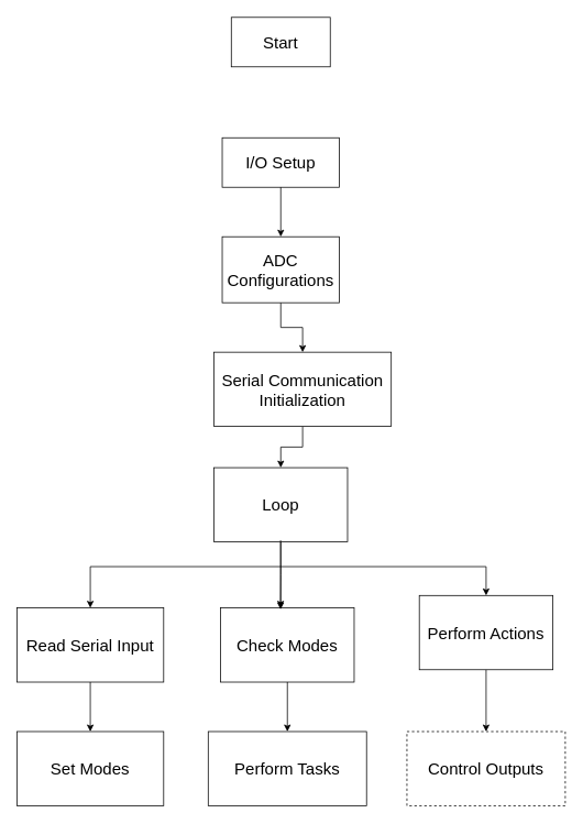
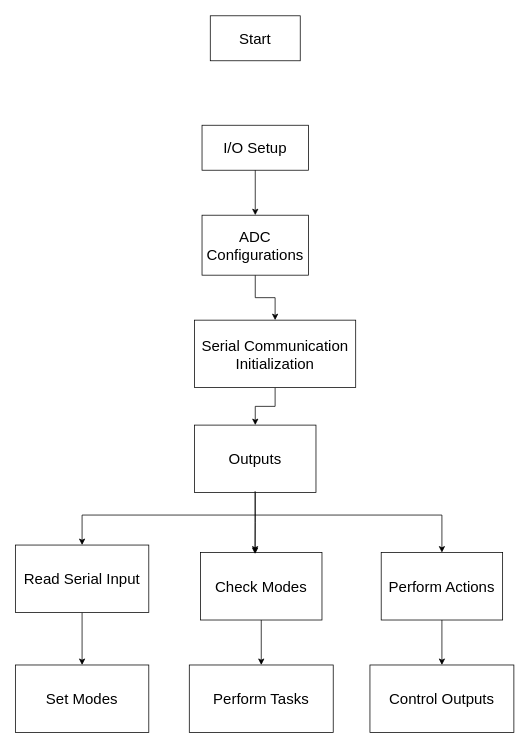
- <mxCell id="9" value="&lt;font style=&quot;font-size: 20px;&quot;&gt;Loop&lt;br&gt;&lt;/font&gt;" style="rounded=0;whiteSpace=wrap;html=1;" vertex="1" parent="1"><mxGeometry x="259" y="566" width="162" height="90" as="geometry" /></mxCell>
+ <mxCell id="9" value="&lt;font style=&quot;font-size: 20px;&quot;&gt;Outputs&lt;br&gt;&lt;/font&gt;" style="rounded=0;whiteSpace=wrap;html=1;" vertex="1" parent="1"><mxGeometry x="259" y="566" width="162" height="90" as="geometry" /></mxCell>
- <mxCell id="15" value="&lt;font style=&quot;font-size: 20px;&quot;&gt;Perform Actions&lt;br&gt;&lt;/font&gt;" style="rounded=0;whiteSpace=wrap;html=1;" vertex="1" parent="1"><mxGeometry x="508" y="721" width="162" height="90" as="geometry" /></mxCell>
+ <mxCell id="15" value="&lt;font style=&quot;font-size: 20px;&quot;&gt;Perform Actions&lt;br&gt;&lt;/font&gt;" style="rounded=0;whiteSpace=wrap;html=1;" vertex="1" parent="1"><mxGeometry x="508" y="736" width="162" height="90" as="geometry" /></mxCell>
- <mxCell id="11" value="&lt;font style=&quot;font-size: 20px;&quot;&gt;Read Serial Input&lt;br&gt;&lt;/font&gt;" style="rounded=0;whiteSpace=wrap;html=1;" vertex="1" parent="1"><mxGeometry x="20" y="736" width="178" height="90" as="geometry" /></mxCell>
+ <mxCell id="11" value="&lt;font style=&quot;font-size: 20px;&quot;&gt;Read Serial Input&lt;br&gt;&lt;/font&gt;" style="rounded=0;whiteSpace=wrap;html=1;" vertex="1" parent="1"><mxGeometry x="20" y="726" width="178" height="90" as="geometry" /></mxCell>
- <mxCell id="22" value="&lt;font style=&quot;font-size: 20px;&quot;&gt;Control Outputs&lt;br&gt;&lt;/font&gt;" style="rounded=0;whiteSpace=wrap;html=1;dashed=1;" vertex="1" parent="1"><mxGeometry x="493" y="886" width="192" height="90" as="geometry" /></mxCell>
+ <mxCell id="22" value="&lt;font style=&quot;font-size: 20px;&quot;&gt;Control Outputs&lt;br&gt;&lt;/font&gt;" style="rounded=0;whiteSpace=wrap;html=1;" vertex="1" parent="1"><mxGeometry x="493" y="886" width="192" height="90" as="geometry" /></mxCell>
